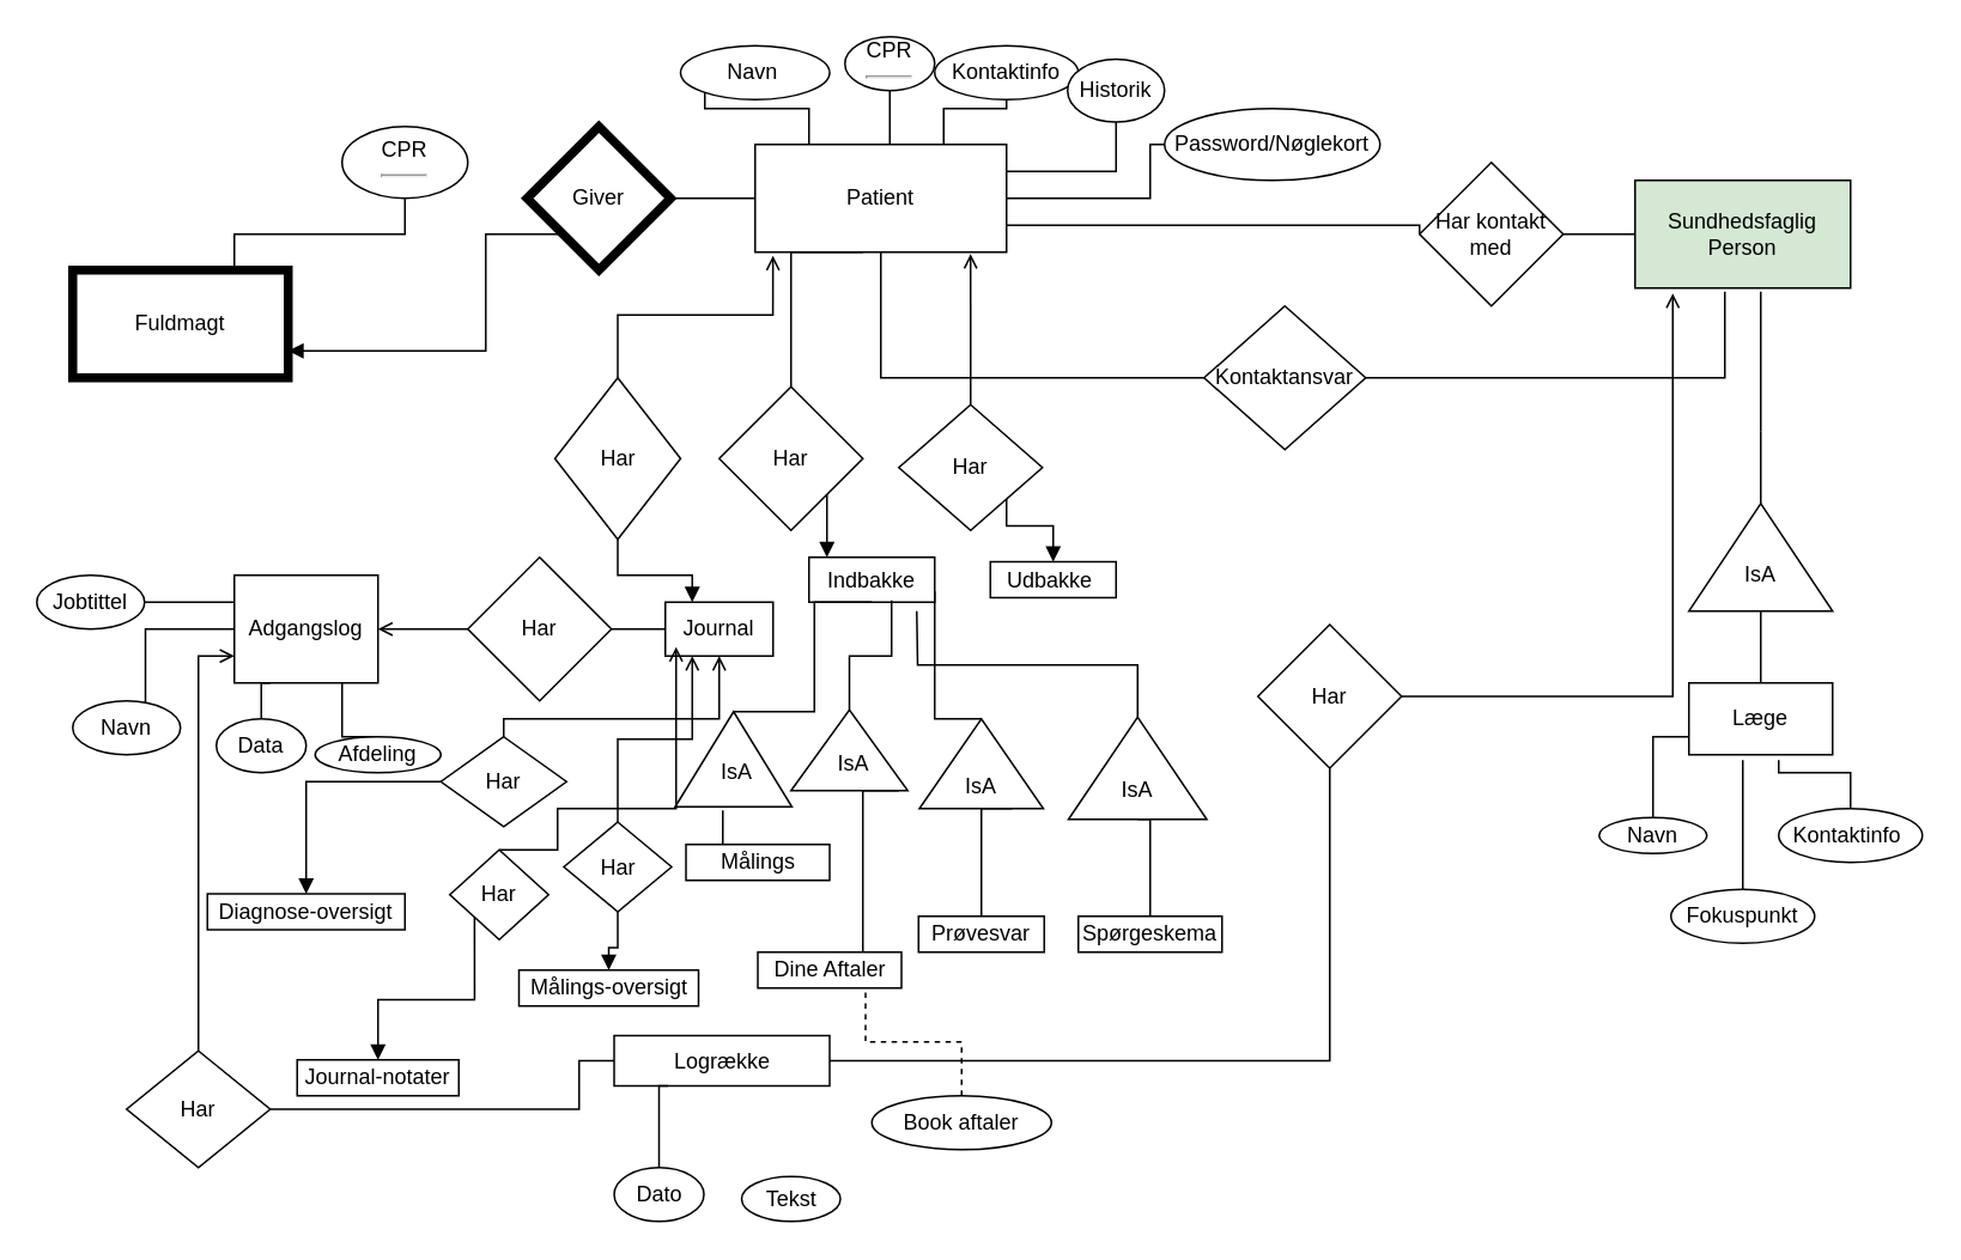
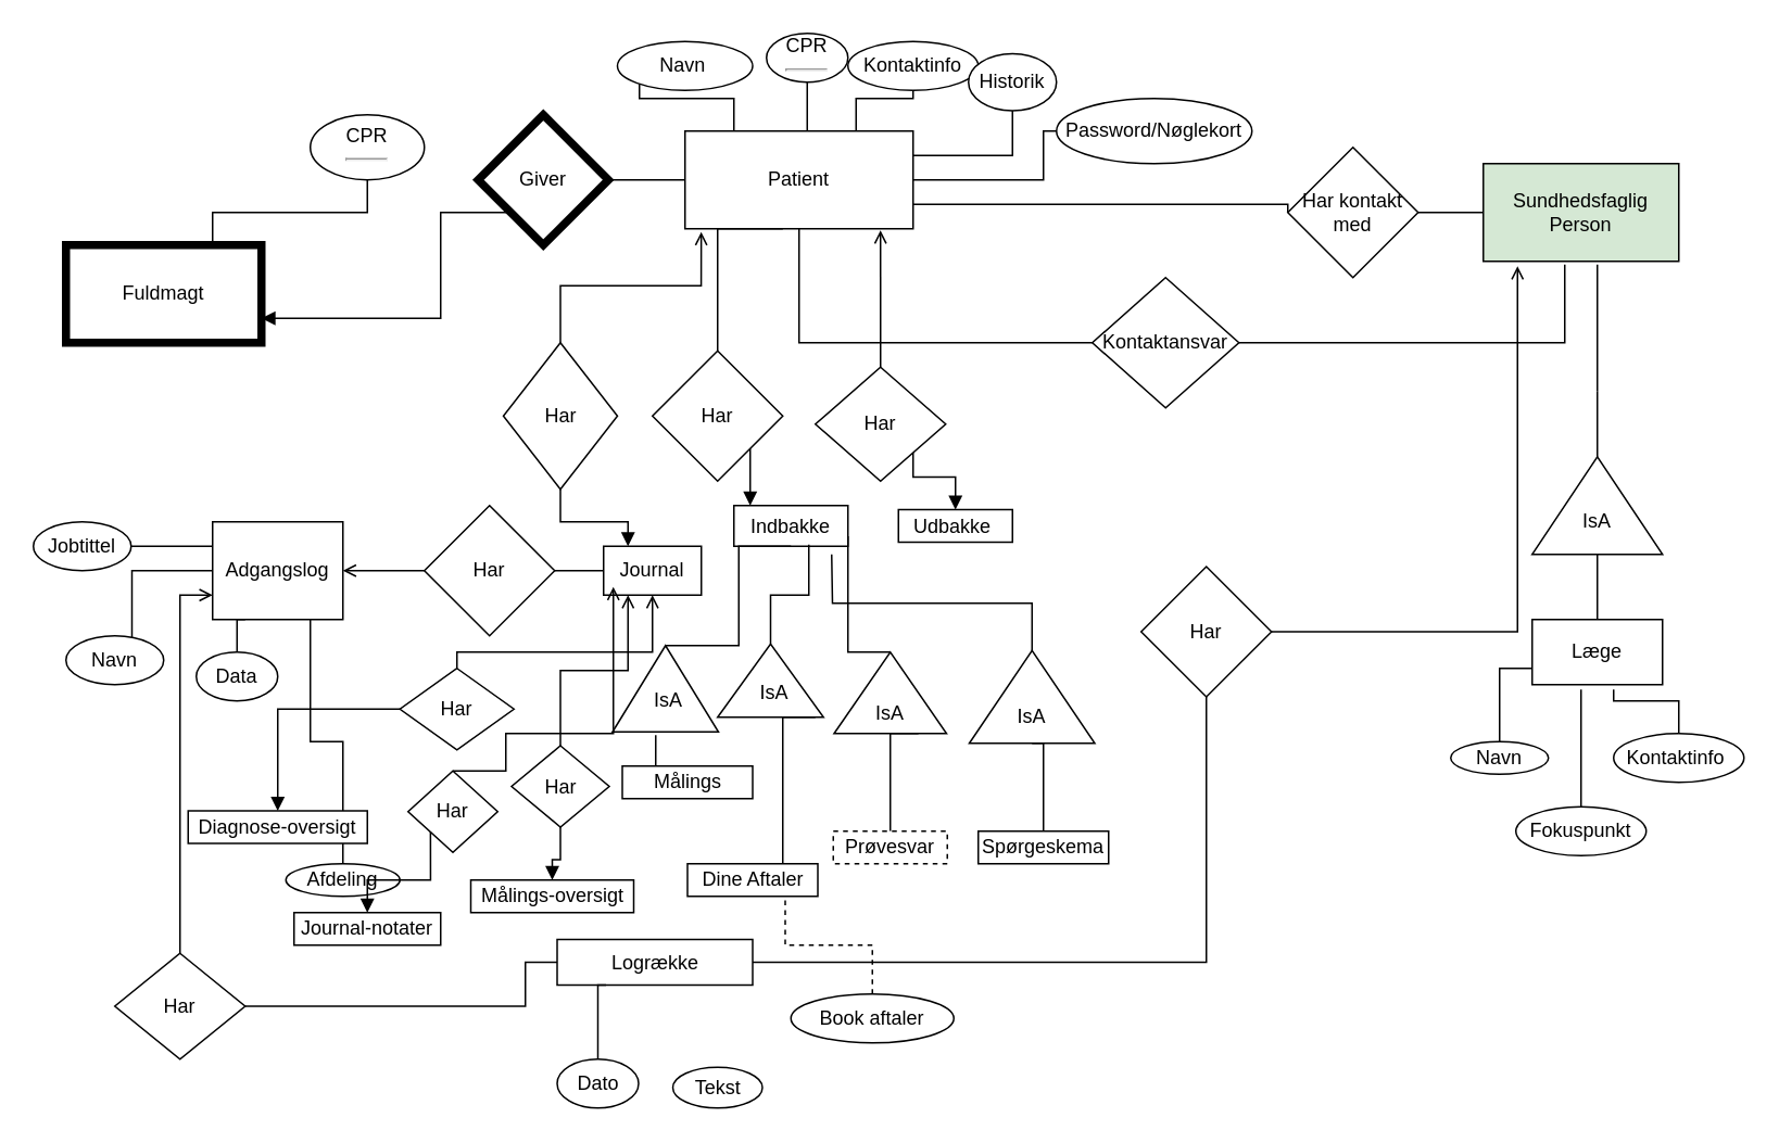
- <mxCell id="47" value="Afdeling" style="ellipse;whiteSpace=wrap;html=1;strokeWidth=1;" vertex="1" parent="1"><mxGeometry x="175" y="410" width="70" height="20" as="geometry" /></mxCell>
+ <mxCell id="47" value="Afdeling" style="ellipse;whiteSpace=wrap;html=1;strokeWidth=1;" vertex="1" parent="1"><mxGeometry x="175" y="530" width="70" height="20" as="geometry" /></mxCell>
- <mxCell id="83" value="Prøvesvar" style="rounded=0;whiteSpace=wrap;html=1;strokeWidth=1;" vertex="1" parent="1"><mxGeometry x="511" y="510" width="70" height="20" as="geometry" /></mxCell>
+ <mxCell id="83" value="Prøvesvar" style="rounded=0;whiteSpace=wrap;html=1;strokeWidth=1;dashed=1;" vertex="1" parent="1"><mxGeometry x="511" y="510" width="70" height="20" as="geometry" /></mxCell>
- <mxCell id="99" value="Journal-notater" style="rounded=0;whiteSpace=wrap;html=1;strokeWidth=1;" vertex="1" parent="1"><mxGeometry x="165" y="590" width="90" height="20" as="geometry" /></mxCell>
+ <mxCell id="99" value="Journal-notater" style="rounded=0;whiteSpace=wrap;html=1;strokeWidth=1;" vertex="1" parent="1"><mxGeometry x="180" y="560" width="90" height="20" as="geometry" /></mxCell>
